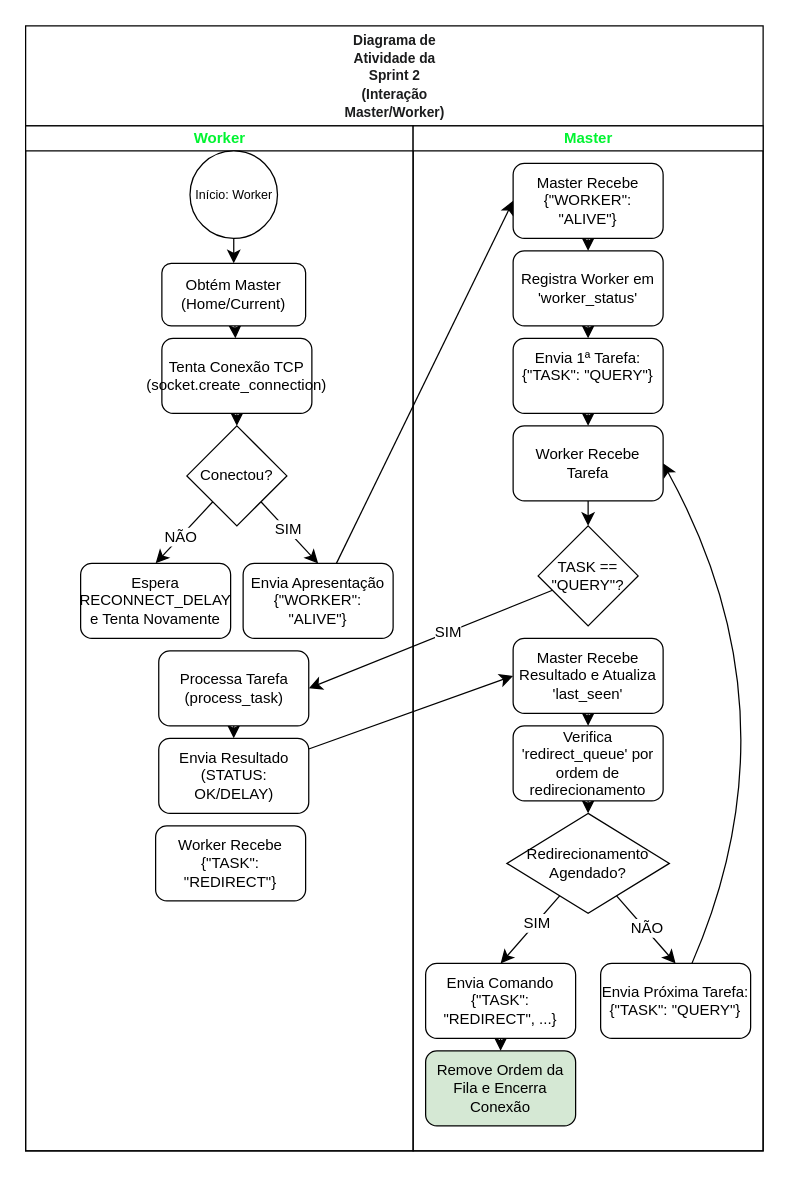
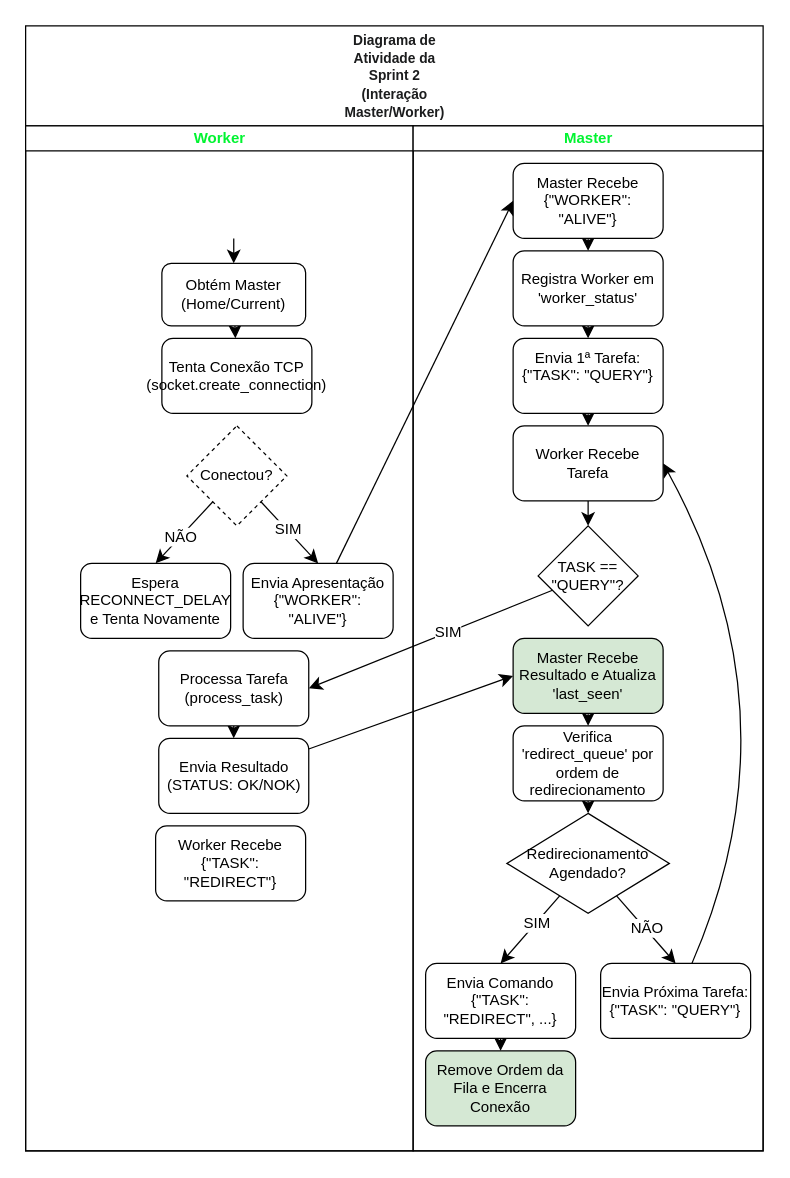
- <mxCell id="5" value="&lt;font style=&quot;font-size: 10px;&quot;&gt;Início: Worker&lt;/font&gt;" style="ellipse;whiteSpace=wrap;html=1;aspect=fixed;" vertex="1" parent="3"><mxGeometry x="131.5" y="20" width="70" height="70" as="geometry" /></mxCell>
- <mxCell id="8" style="edgeStyle=none;curved=1;rounded=0;orthogonalLoop=1;jettySize=auto;html=1;fontSize=12;startSize=8;endSize=8;" edge="1" parent="3" source="9" target="14"><mxGeometry relative="1" as="geometry" /></mxCell>
- <mxCell id="14" value="Conectou?" style="rhombus;whiteSpace=wrap;html=1;" vertex="1" parent="3"><mxGeometry x="129" y="240" width="80" height="80" as="geometry" /></mxCell>
+ <mxCell id="14" value="Conectou?" style="rhombus;whiteSpace=wrap;html=1;dashed=1;" vertex="1" parent="3"><mxGeometry x="129" y="240" width="80" height="80" as="geometry" /></mxCell>
- <mxCell id="32" value="Master Recebe Resultado e Atualiza 'last_seen'" style="rounded=1;whiteSpace=wrap;html=1;" vertex="1" parent="21"><mxGeometry x="80" y="410" width="120" height="60" as="geometry" /></mxCell>
+ <mxCell id="32" value="Master Recebe Resultado e Atualiza 'last_seen'" style="rounded=1;whiteSpace=wrap;html=1;fillColor=#d5e8d4;" vertex="1" parent="21"><mxGeometry x="80" y="410" width="120" height="60" as="geometry" /></mxCell>
- <mxCell id="19" value="Envia Resultado (STATUS: OK/DELAY)" style="rounded=1;whiteSpace=wrap;html=1;" vertex="1" parent="3"><mxGeometry x="106.5" y="490" width="120" height="60" as="geometry" /></mxCell>
+ <mxCell id="19" value="Envia Resultado (STATUS: OK/NOK)" style="rounded=1;whiteSpace=wrap;html=1;" vertex="1" parent="3"><mxGeometry x="106.5" y="490" width="120" height="60" as="geometry" /></mxCell>
